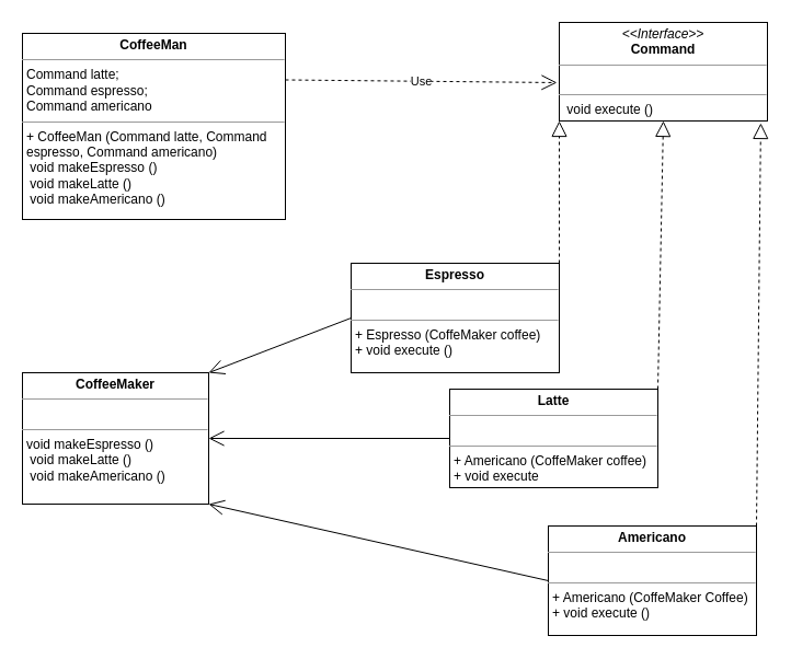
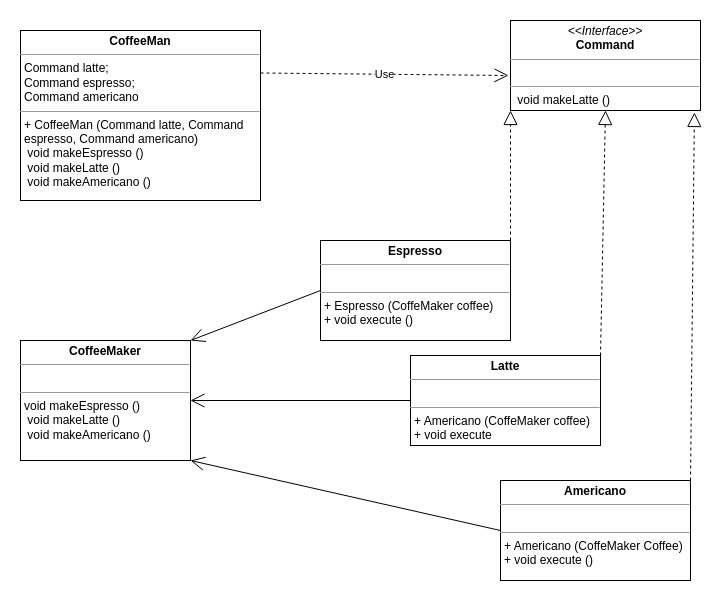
- <mxCell id="2" value="&lt;p style=&quot;margin:0px;margin-top:4px;text-align:center;&quot;&gt;&lt;i&gt;&amp;lt;&amp;lt;Interface&amp;gt;&amp;gt;&lt;/i&gt;&lt;br&gt;&lt;b&gt;Command&lt;/b&gt;&lt;/p&gt;&lt;hr size=&quot;1&quot;&gt;&lt;p style=&quot;margin:0px;margin-left:4px;&quot;&gt;&lt;br&gt;&lt;/p&gt;&lt;hr size=&quot;1&quot;&gt;&lt;p style=&quot;margin:0px;margin-left:4px;&quot;&gt;&amp;nbsp;void execute ()&lt;/p&gt;" style="verticalAlign=top;align=left;overflow=fill;fontSize=12;fontFamily=Helvetica;html=1;" vertex="1" parent="1"><mxGeometry x="510" y="20" width="190" height="90" as="geometry" /></mxCell>
+ <mxCell id="2" value="&lt;p style=&quot;margin:0px;margin-top:4px;text-align:center;&quot;&gt;&lt;i&gt;&amp;lt;&amp;lt;Interface&amp;gt;&amp;gt;&lt;/i&gt;&lt;br&gt;&lt;b&gt;Command&lt;/b&gt;&lt;/p&gt;&lt;hr size=&quot;1&quot;&gt;&lt;p style=&quot;margin:0px;margin-left:4px;&quot;&gt;&lt;br&gt;&lt;/p&gt;&lt;hr size=&quot;1&quot;&gt;&lt;p style=&quot;margin:0px;margin-left:4px;&quot;&gt;&amp;nbsp;void makeLatte ()&lt;/p&gt;" style="verticalAlign=top;align=left;overflow=fill;fontSize=12;fontFamily=Helvetica;html=1;" vertex="1" parent="1"><mxGeometry x="510" y="20" width="190" height="90" as="geometry" /></mxCell>
